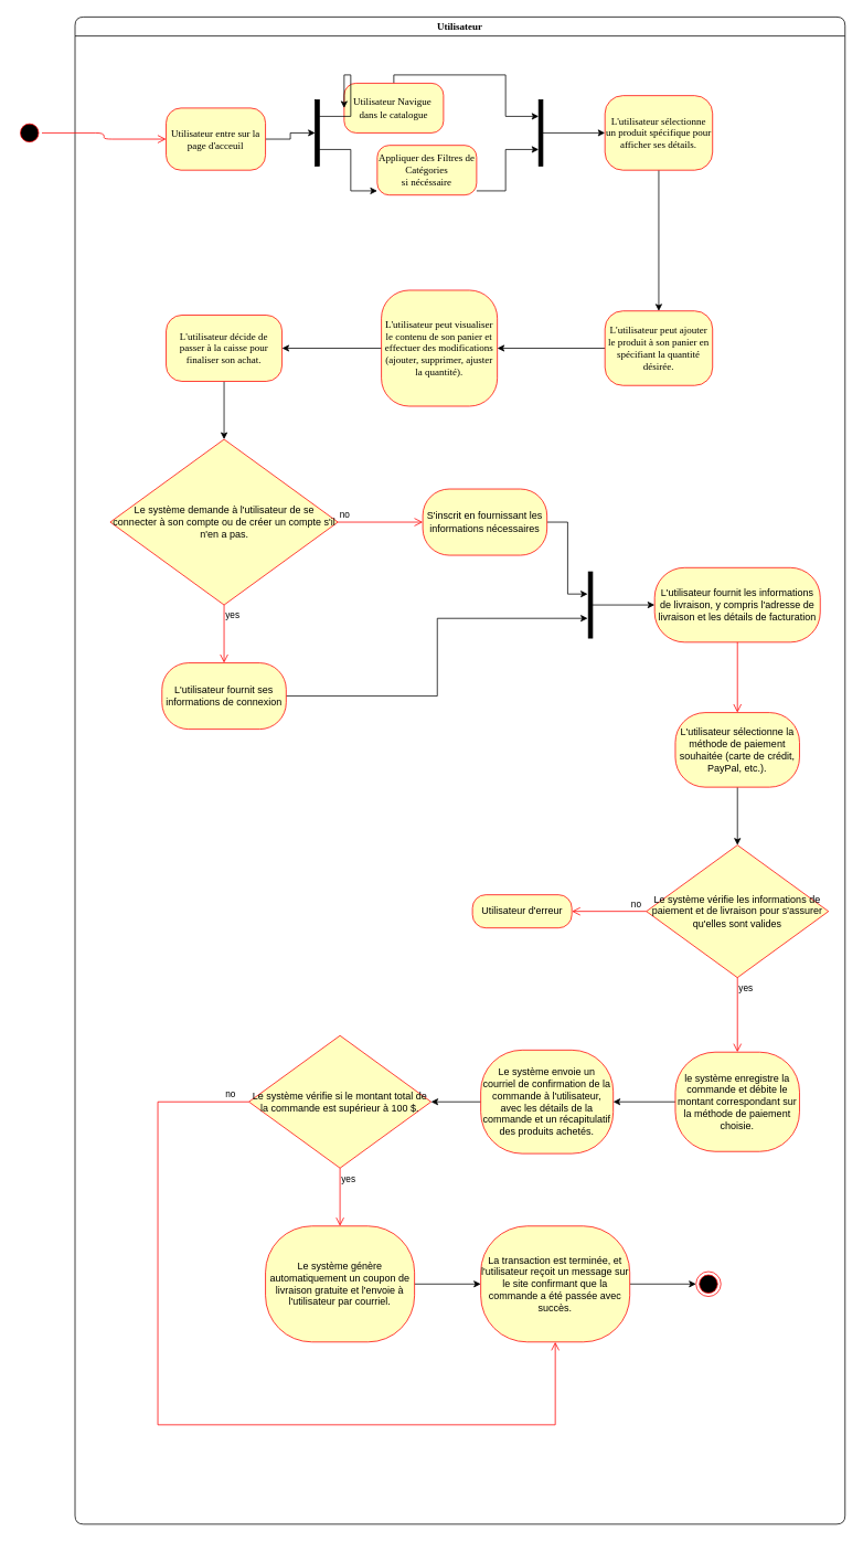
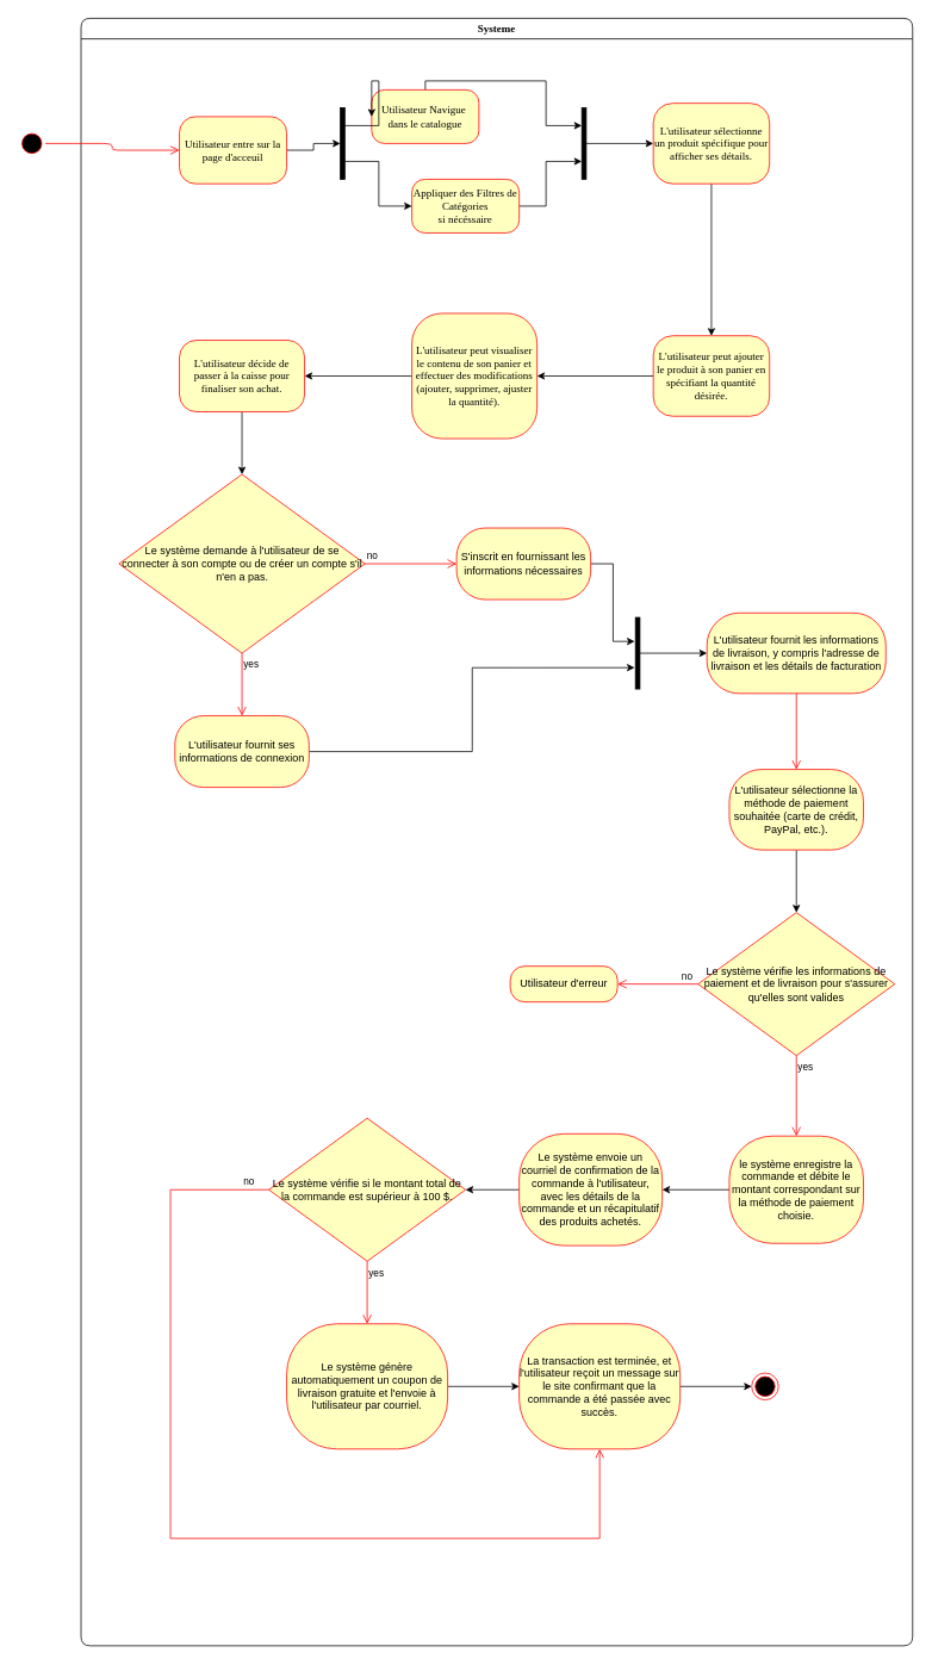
- <mxCell id="7" value="Utilisateur" style="swimlane;whiteSpace=wrap;html=1;rounded=1;shadow=0;comic=0;labelBackgroundColor=none;strokeWidth=1;fontFamily=Verdana;fontSize=12;align=center;" parent="1" vertex="1"><mxGeometry x="90" y="20" width="930" height="1820" as="geometry" /></mxCell>
+ <mxCell id="7" value="Systeme" style="swimlane;whiteSpace=wrap;html=1;rounded=1;shadow=0;comic=0;labelBackgroundColor=none;strokeWidth=1;fontFamily=Verdana;fontSize=12;align=center;" parent="1" vertex="1"><mxGeometry x="90" y="20" width="930" height="1820" as="geometry" /></mxCell>
- <mxCell id="10" value="Appliquer des Filtres de Catégories&lt;br&gt;si nécéssaire" style="rounded=1;whiteSpace=wrap;html=1;arcSize=24;fillColor=#ffffc0;strokeColor=#ff0000;shadow=0;comic=0;labelBackgroundColor=none;fontFamily=Verdana;fontSize=12;fontColor=#000000;align=center;" vertex="1" parent="1"><mxGeometry x="455" y="175" width="120" height="60" as="geometry" /></mxCell>
+ <mxCell id="10" value="Appliquer des Filtres de Catégories&lt;br&gt;si nécéssaire" style="rounded=1;whiteSpace=wrap;html=1;arcSize=24;fillColor=#ffffc0;strokeColor=#ff0000;shadow=0;comic=0;labelBackgroundColor=none;fontFamily=Verdana;fontSize=12;fontColor=#000000;align=center;" vertex="1" parent="1"><mxGeometry x="460" y="200" width="120" height="60" as="geometry" /></mxCell>
